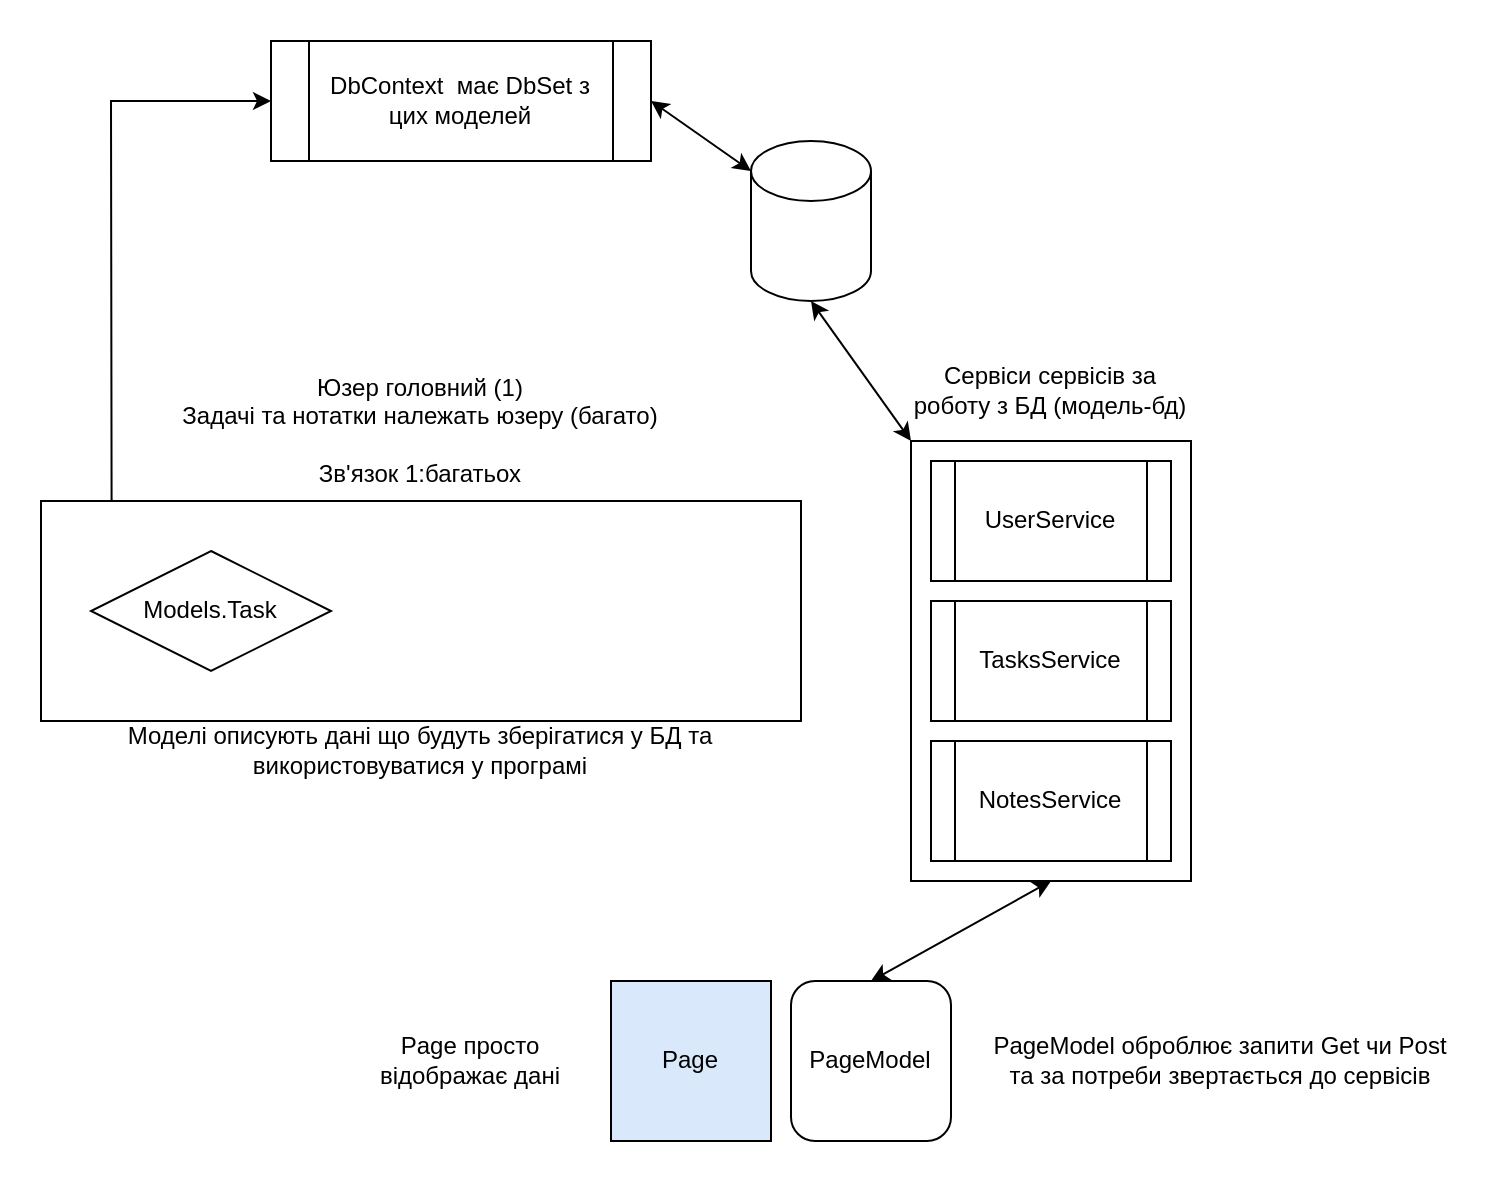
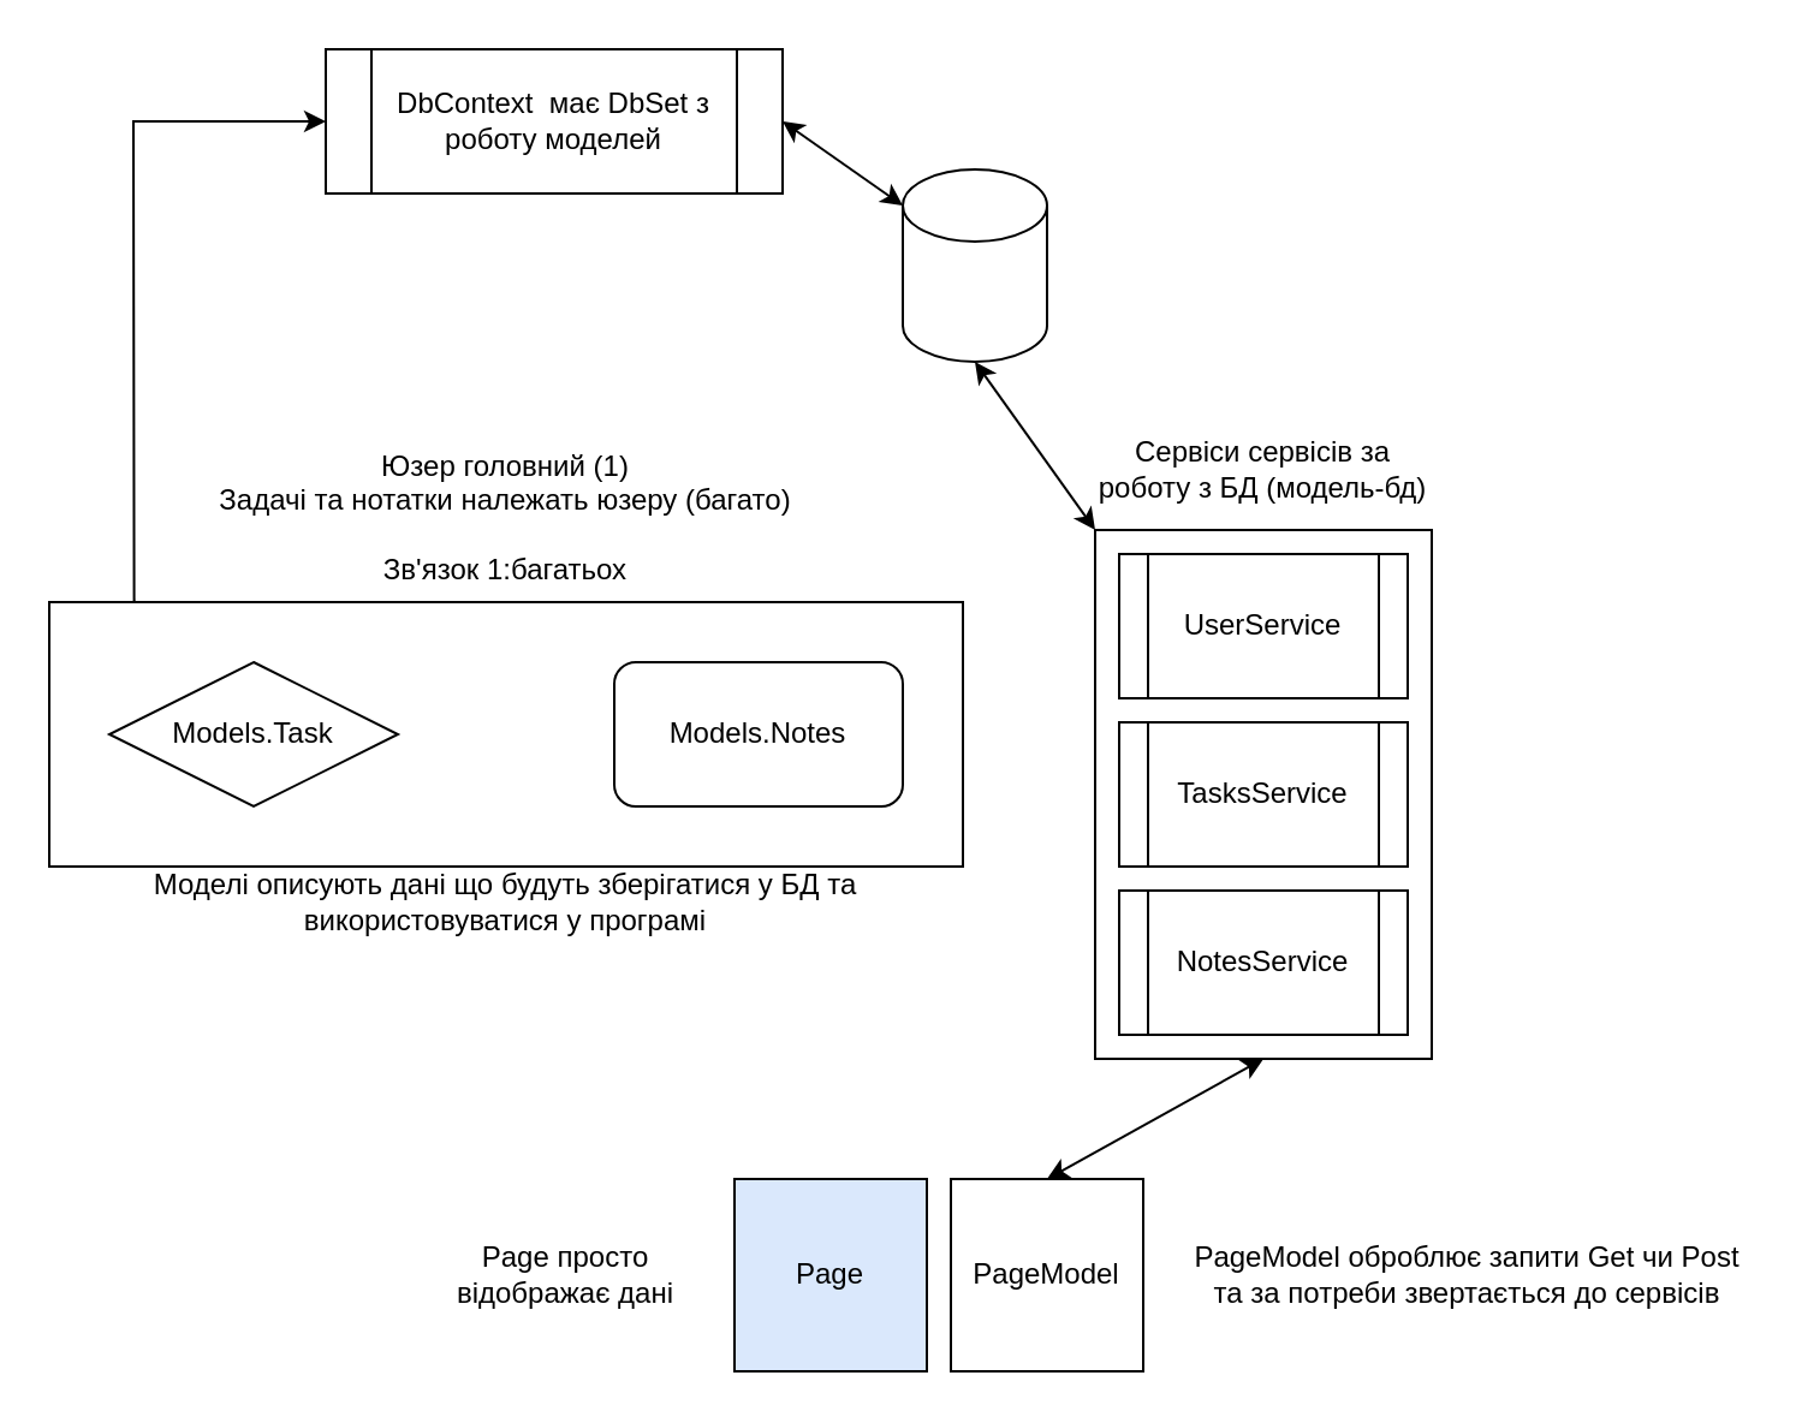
- <mxCell id="21" value="DbContext&amp;nbsp; має DbSet з цих моделей" style="shape=process;whiteSpace=wrap;html=1;backgroundOutline=1;" vertex="1" parent="1"><mxGeometry x="135" y="20" width="190" height="60" as="geometry" /></mxCell>
+ <mxCell id="21" value="DbContext&amp;nbsp; має DbSet з роботу моделей" style="shape=process;whiteSpace=wrap;html=1;backgroundOutline=1;" vertex="1" parent="1"><mxGeometry x="135" y="20" width="190" height="60" as="geometry" /></mxCell>
+ <mxCell id="20" value="Models.Notes" style="rounded=1;whiteSpace=wrap;html=1;" vertex="1" parent="17"><mxGeometry x="235" y="25" width="120" height="60" as="geometry" /></mxCell>
- <mxCell id="7" value="PageModel" style="whiteSpace=wrap;html=1;aspect=fixed;rounded=1;" vertex="1" parent="1"><mxGeometry x="395" y="490" width="80" height="80" as="geometry" /></mxCell>
+ <mxCell id="7" value="PageModel" style="whiteSpace=wrap;html=1;aspect=fixed;" vertex="1" parent="1"><mxGeometry x="395" y="490" width="80" height="80" as="geometry" /></mxCell>
